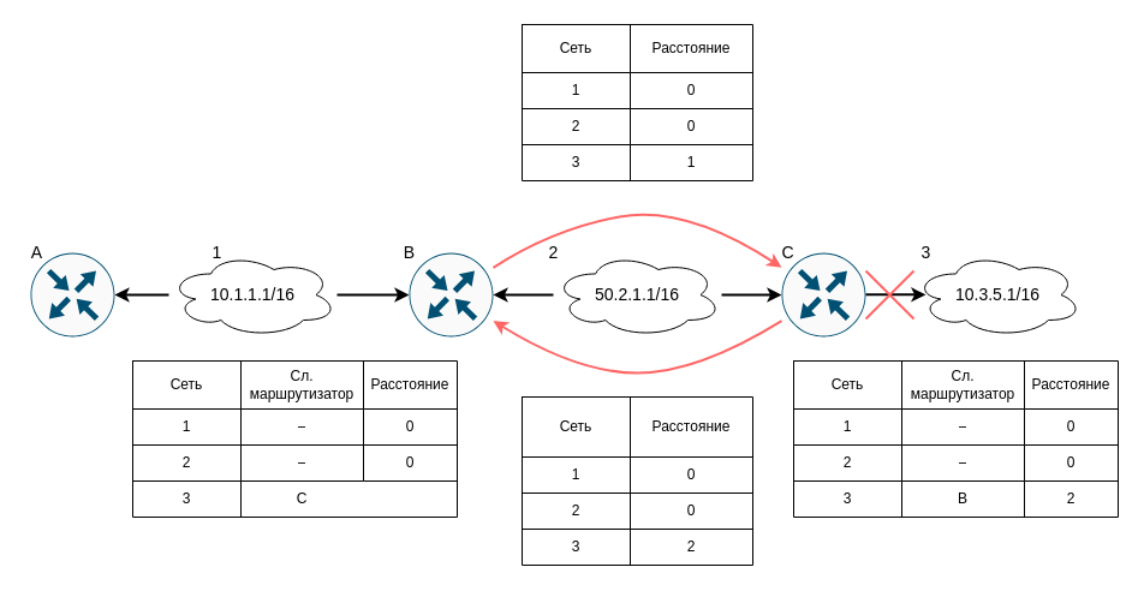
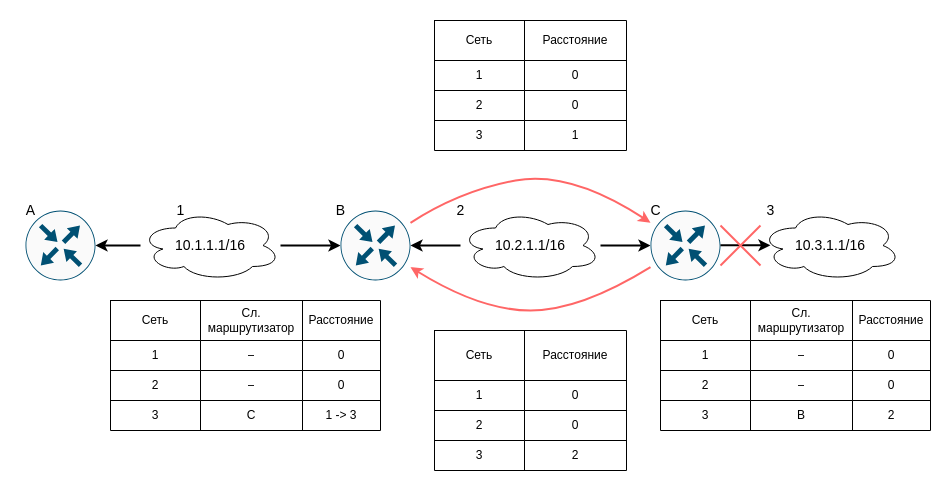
- <mxCell id="16" value="50.2.1.1/16" style="ellipse;shape=cloud;whiteSpace=wrap;html=1;fontSize=14;" vertex="1" parent="1"><mxGeometry x="460" y="210" width="140" height="70" as="geometry" /></mxCell>
+ <mxCell id="16" value="10.2.1.1/16" style="ellipse;shape=cloud;whiteSpace=wrap;html=1;fontSize=14;" vertex="1" parent="1"><mxGeometry x="460" y="210" width="140" height="70" as="geometry" /></mxCell>
- <mxCell id="7" value="10.3.5.1/16" style="ellipse;shape=cloud;whiteSpace=wrap;html=1;fontSize=14;" vertex="1" parent="1"><mxGeometry x="760" y="210" width="140" height="70" as="geometry" /></mxCell>
+ <mxCell id="7" value="10.3.1.1/16" style="ellipse;shape=cloud;whiteSpace=wrap;html=1;fontSize=14;" vertex="1" parent="1"><mxGeometry x="760" y="210" width="140" height="70" as="geometry" /></mxCell>
+ <mxCell id="35" value="1 -&amp;gt; 3" style="shape=partialRectangle;html=1;whiteSpace=wrap;connectable=0;fillColor=none;top=0;left=0;bottom=0;right=0;overflow=hidden;pointerEvents=1;fontSize=12;spacing=2;verticalAlign=middle;resizeWidth=0;resizeHeight=0;" vertex="1" parent="32"><mxGeometry x="192" width="78" height="30" as="geometry"><mxRectangle width="78" height="30" as="alternateBounds" /></mxGeometry></mxCell>
